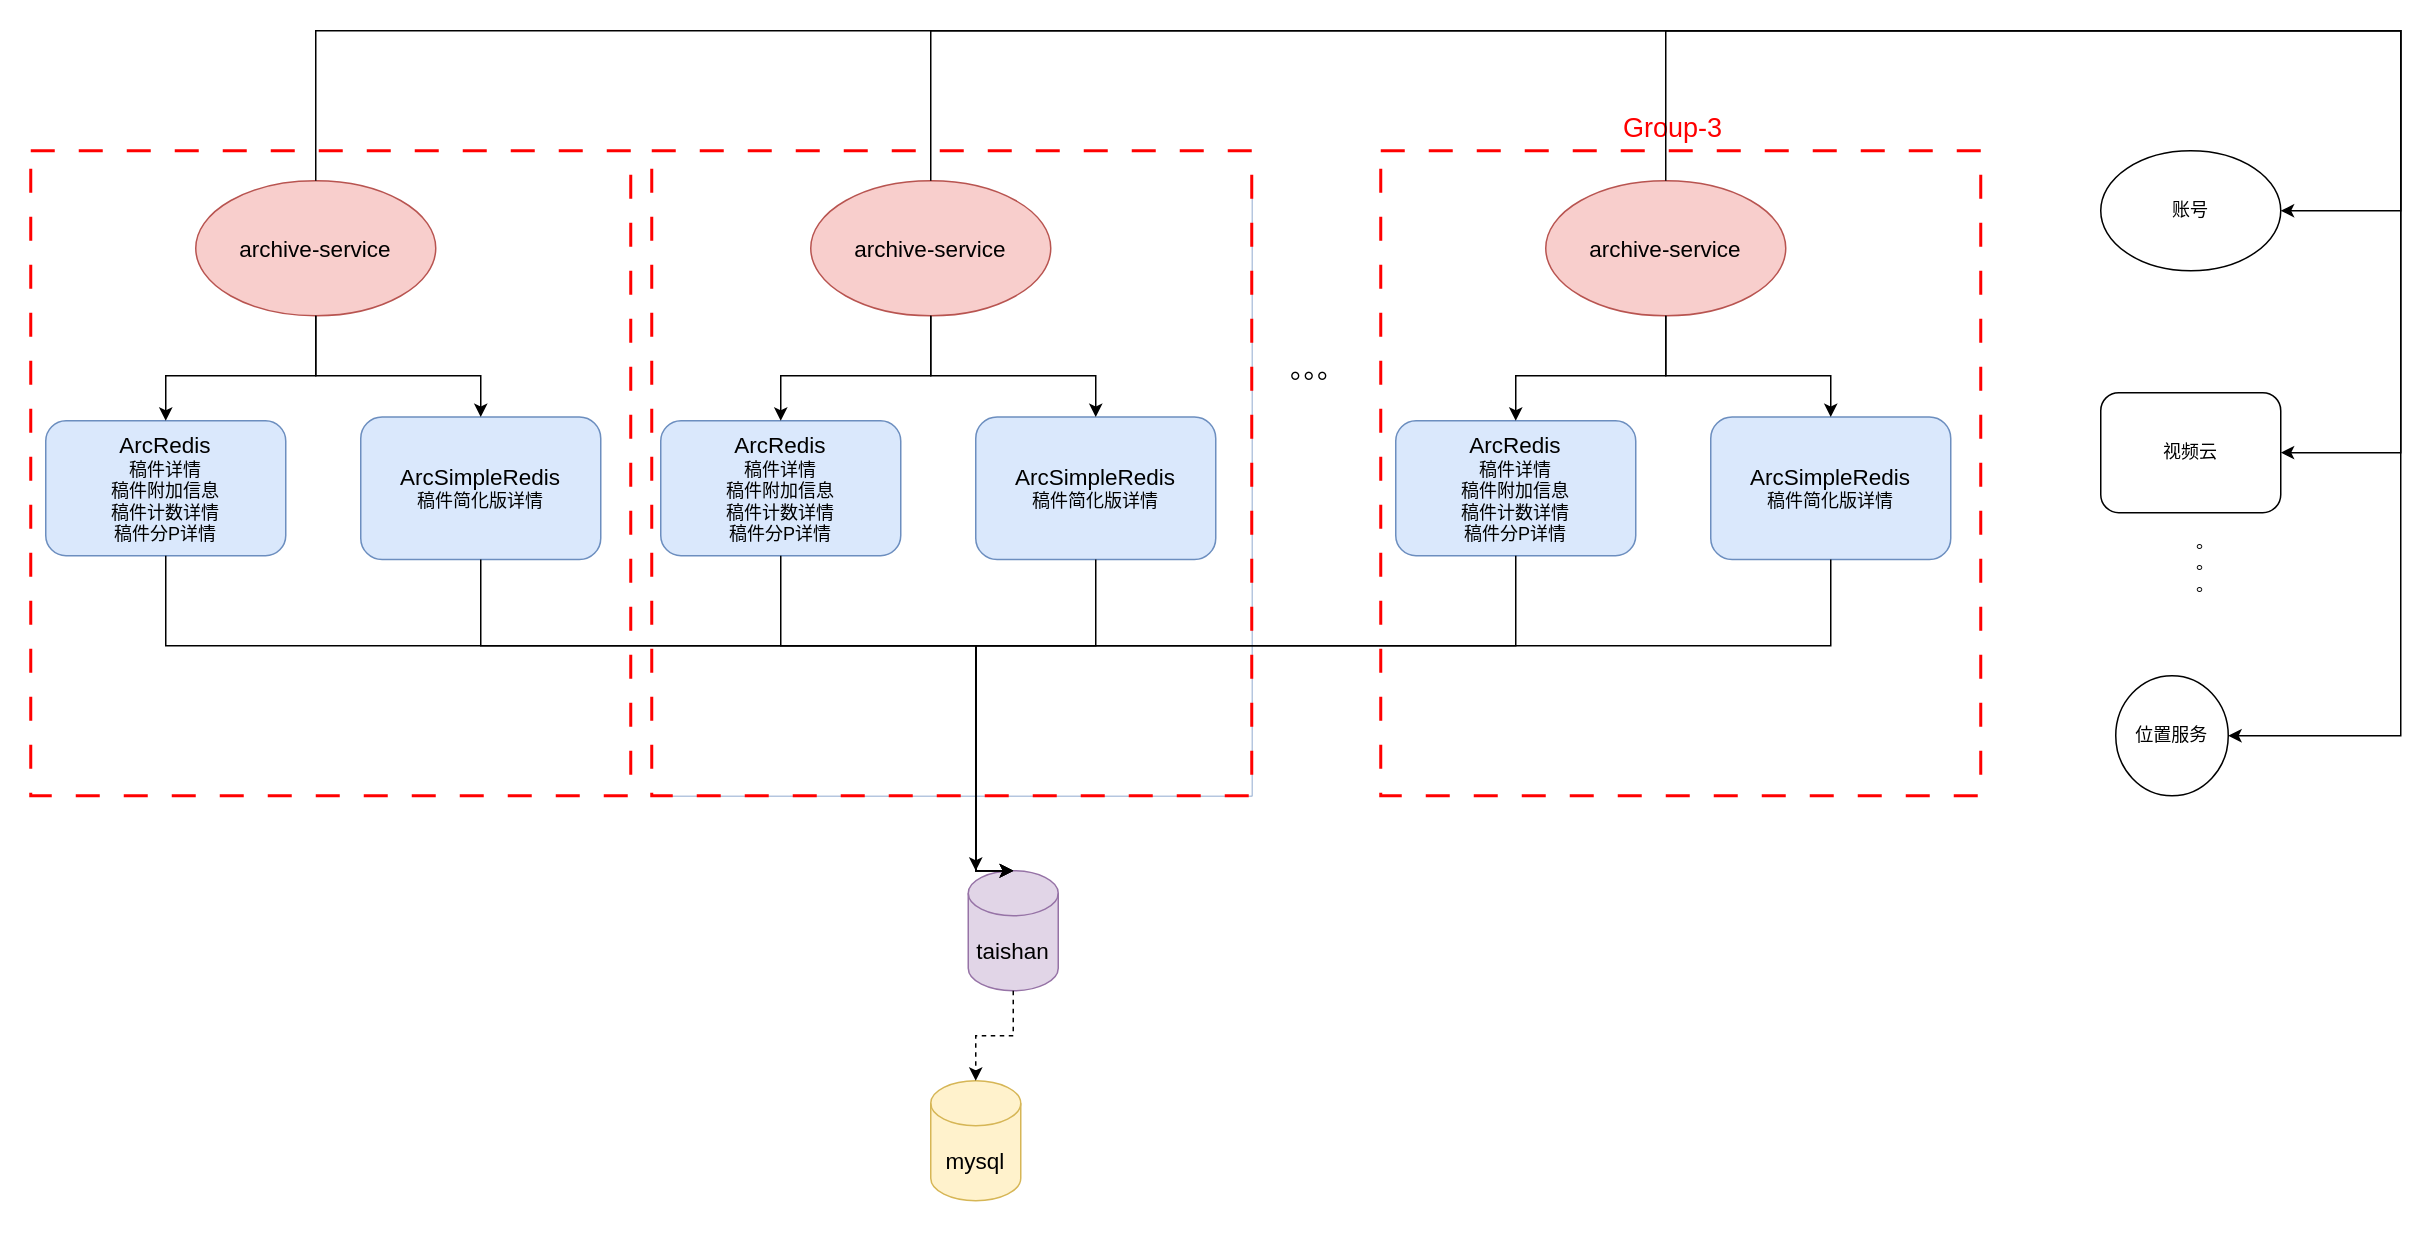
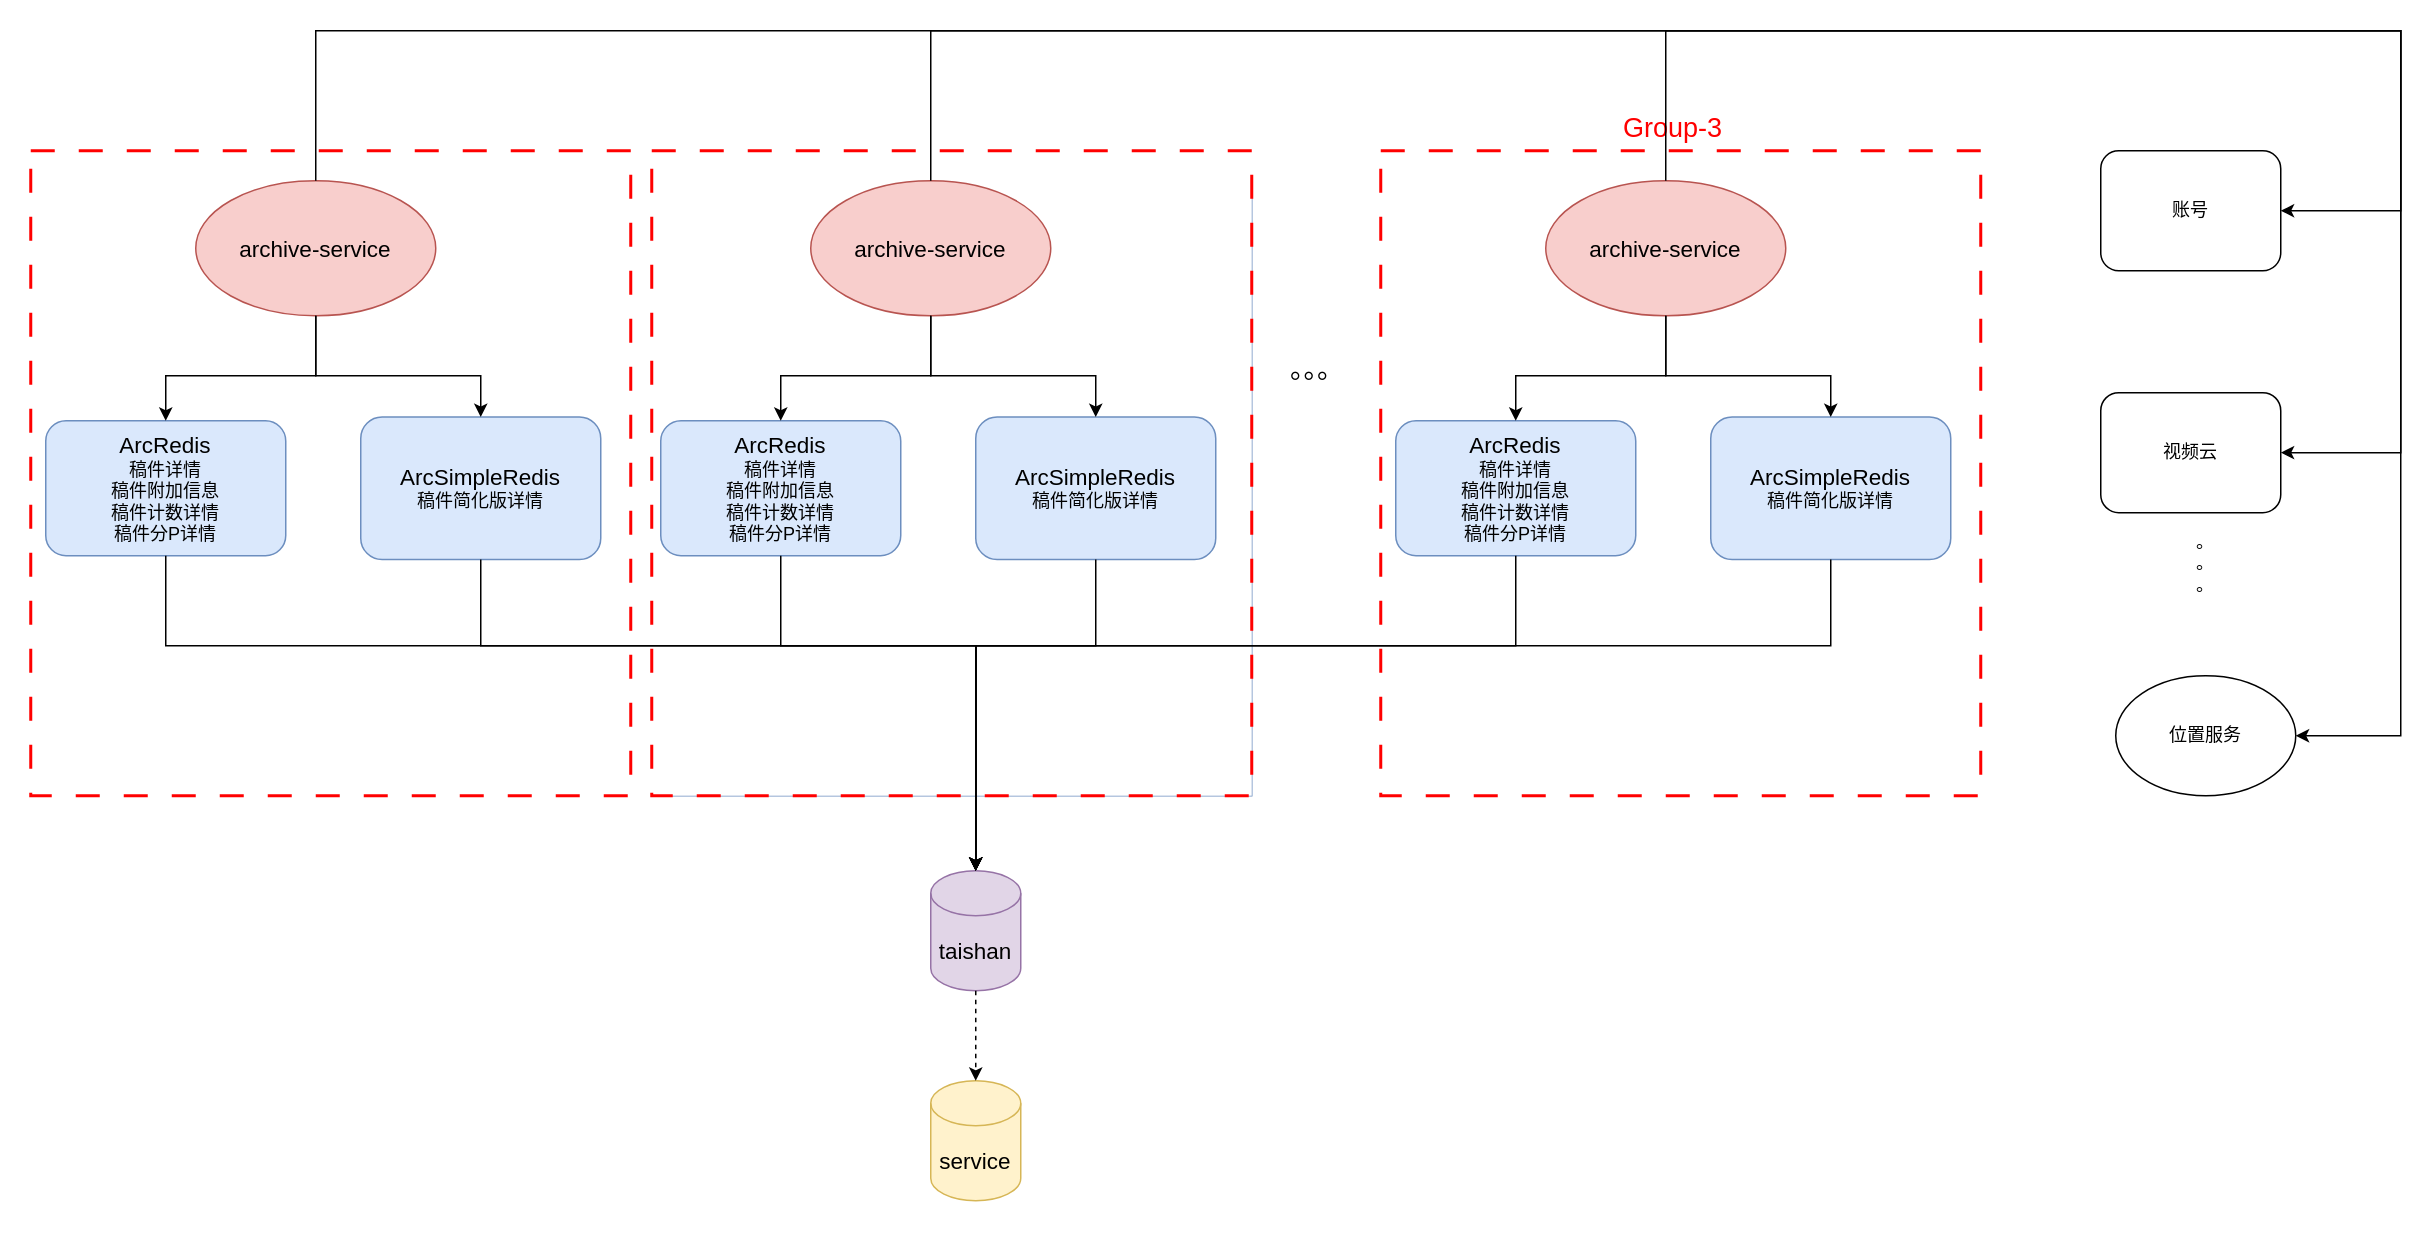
- <mxCell id="35" value="账号" style="ellipse;whiteSpace=wrap;html=1;" vertex="1" parent="2"><mxGeometry x="1380" y="80" width="120" height="80" as="geometry" /></mxCell>
+ <mxCell id="35" value="账号" style="whiteSpace=wrap;html=1;rounded=1;" vertex="1" parent="2"><mxGeometry x="1380" y="80" width="120" height="80" as="geometry" /></mxCell>
- <mxCell id="37" value="位置服务" style="ellipse;whiteSpace=wrap;html=1;" vertex="1" parent="2"><mxGeometry x="1390" y="430" width="75" height="80" as="geometry" /></mxCell>
+ <mxCell id="37" value="位置服务" style="ellipse;whiteSpace=wrap;html=1;" vertex="1" parent="2"><mxGeometry x="1390" y="430" width="120" height="80" as="geometry" /></mxCell>
- <mxCell id="25" value="&lt;font style=&quot;font-size: 15px;&quot;&gt;taishan&lt;/font&gt;" style="shape=cylinder3;whiteSpace=wrap;html=1;boundedLbl=1;backgroundOutline=1;size=15;fillColor=#e1d5e7;strokeColor=#9673a6;" vertex="1" parent="2"><mxGeometry x="625" y="560" width="60" height="80" as="geometry" /></mxCell>
+ <mxCell id="25" value="&lt;font style=&quot;font-size: 15px;&quot;&gt;taishan&lt;/font&gt;" style="shape=cylinder3;whiteSpace=wrap;html=1;boundedLbl=1;backgroundOutline=1;size=15;fillColor=#e1d5e7;strokeColor=#9673a6;" vertex="1" parent="2"><mxGeometry x="600" y="560" width="60" height="80" as="geometry" /></mxCell>
- <mxCell id="26" value="&lt;font style=&quot;font-size: 15px;&quot;&gt;mysql&lt;/font&gt;" style="shape=cylinder3;whiteSpace=wrap;html=1;boundedLbl=1;backgroundOutline=1;size=15;fillColor=#fff2cc;strokeColor=#d6b656;" vertex="1" parent="2"><mxGeometry x="600" y="700" width="60" height="80" as="geometry" /></mxCell>
+ <mxCell id="26" value="&lt;font style=&quot;font-size: 15px;&quot;&gt;service&lt;/font&gt;" style="shape=cylinder3;whiteSpace=wrap;html=1;boundedLbl=1;backgroundOutline=1;size=15;fillColor=#fff2cc;strokeColor=#d6b656;" vertex="1" parent="2"><mxGeometry x="600" y="700" width="60" height="80" as="geometry" /></mxCell>
